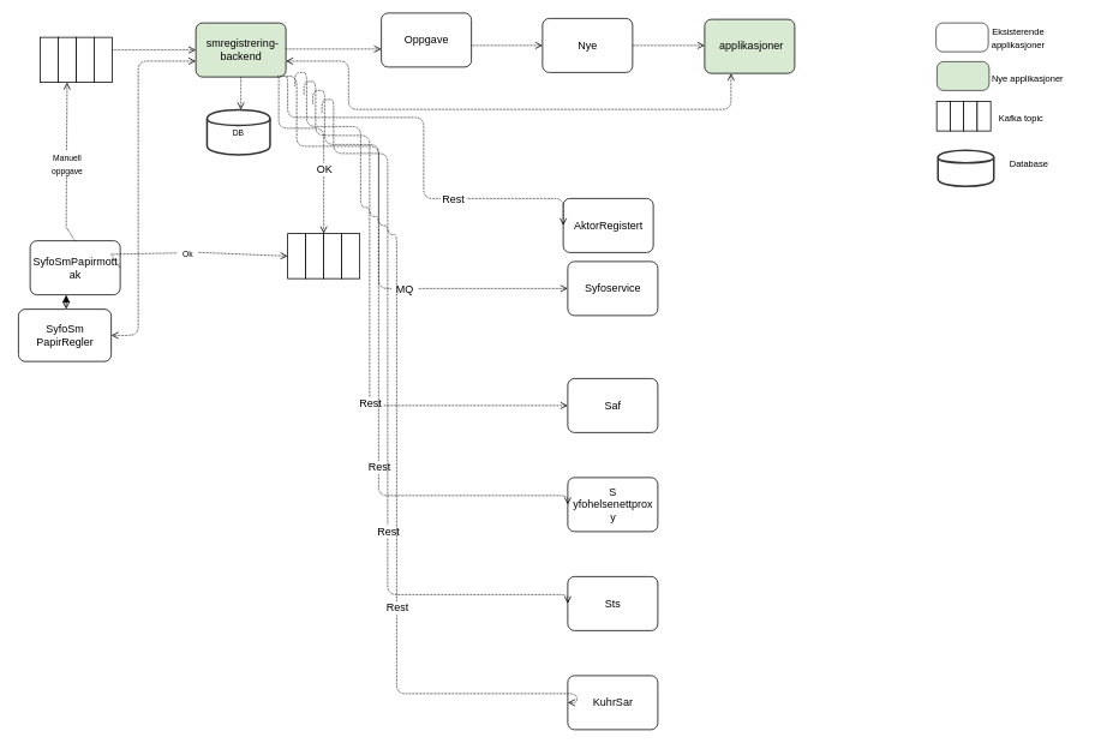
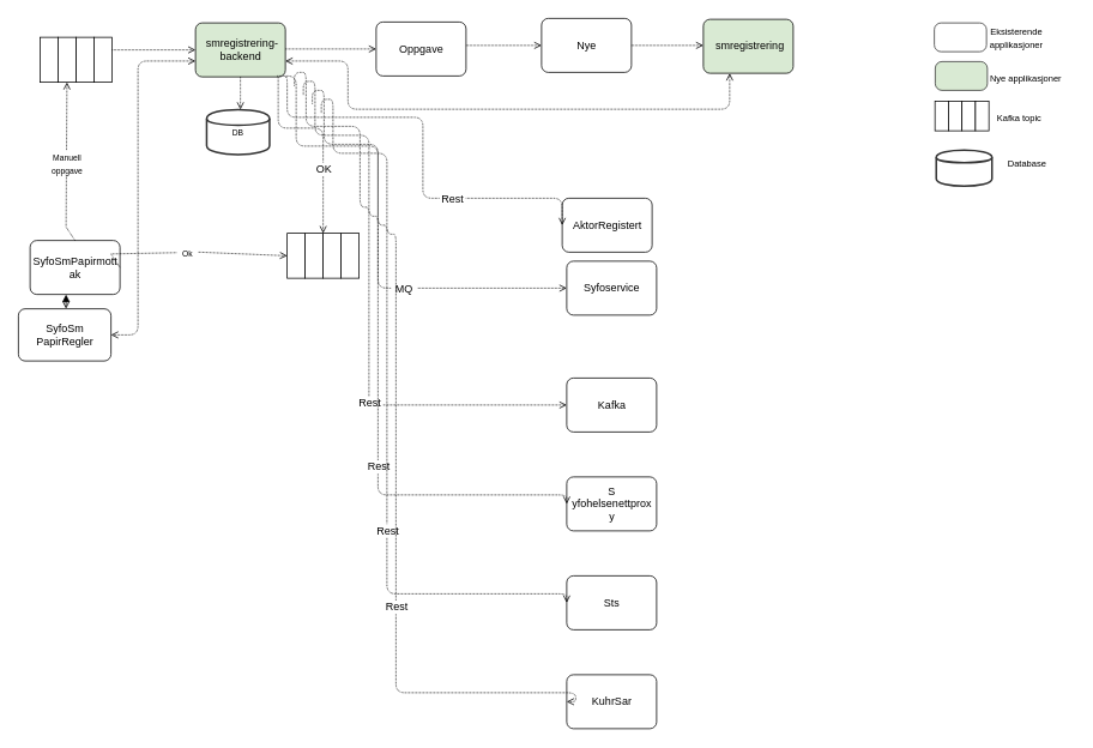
- <mxCell id="42" value="&lt;div style='width: 93.667px;height:auto;word-break: break-word;'&gt;&lt;div align=&quot;center&quot;&gt;&lt;span style=&quot;font-size:12px;font-family:Arial; line-height: normal;&quot;&gt;Oppgave&lt;span style=&quot;text-decoration:none; line-height: normal;&quot;&gt;&lt;br /&gt;&lt;/span&gt;&lt;/span&gt;&lt;/div&gt;&lt;/div&gt;" style="shape=ext;rounded=1;arcSize=15;absoluteArcSize=1;shadow=0;strokeWidth=1;fillColor=#ffffff;strokeColor=#000000;opacity=100.0;html=1;nl2Br=0;verticalAlign=middle;align=center;spacingLeft=1.667;spacingRight=0;whiteSpace=wrap;gliffyId=1329;" parent="1" vertex="1"><mxGeometry x="423" y="14" width="100" height="60" as="geometry" /></mxCell>
+ <mxCell id="42" value="&lt;div style='width: 93.667px;height:auto;word-break: break-word;'&gt;&lt;div align=&quot;center&quot;&gt;&lt;span style=&quot;font-size:12px;font-family:Arial; line-height: normal;&quot;&gt;Oppgave&lt;span style=&quot;text-decoration:none; line-height: normal;&quot;&gt;&lt;br /&gt;&lt;/span&gt;&lt;/span&gt;&lt;/div&gt;&lt;/div&gt;" style="shape=ext;rounded=1;arcSize=15;absoluteArcSize=1;shadow=0;strokeWidth=1;fillColor=#ffffff;strokeColor=#000000;opacity=100.0;html=1;nl2Br=0;verticalAlign=middle;align=center;spacingLeft=1.667;spacingRight=0;whiteSpace=wrap;gliffyId=1329;" parent="1" vertex="1"><mxGeometry x="418" y="24" width="100" height="60" as="geometry" /></mxCell>
- <mxCell id="38" value="&lt;div style='width: 93.667px;height:auto;word-break: break-word;'&gt;&lt;div align=&quot;center&quot;&gt;&lt;span style=&quot;text-decoration:none; line-height: normal;&quot;&gt;&amp;nbsp;&lt;/span&gt;&lt;span style=&quot; line-height: normal;&quot;&gt;applikasjoner&lt;/span&gt;&lt;/div&gt;&lt;/div&gt;" style="shape=ext;rounded=1;arcSize=15;absoluteArcSize=1;shadow=0;strokeWidth=1;fillColor=#d9ead3;strokeColor=#000000;opacity=100.0;html=1;nl2Br=0;verticalAlign=middle;align=center;spacingLeft=1.667;spacingRight=0;whiteSpace=wrap;gliffyId=1324;" parent="1" vertex="1"><mxGeometry x="782" y="21" width="100" height="60" as="geometry" /></mxCell>
+ <mxCell id="38" value="&lt;div style='width: 93.667px;height:auto;word-break: break-word;'&gt;&lt;div align=&quot;center&quot;&gt;&lt;span style=&quot;text-decoration:none; line-height: normal;&quot;&gt;&amp;nbsp;&lt;/span&gt;&lt;span style=&quot; line-height: normal;&quot;&gt;smregistrering&lt;/span&gt;&lt;/div&gt;&lt;/div&gt;" style="shape=ext;rounded=1;arcSize=15;absoluteArcSize=1;shadow=0;strokeWidth=1;fillColor=#d9ead3;strokeColor=#000000;opacity=100.0;html=1;nl2Br=0;verticalAlign=middle;align=center;spacingLeft=1.667;spacingRight=0;whiteSpace=wrap;gliffyId=1324;" parent="1" vertex="1"><mxGeometry x="782" y="21" width="100" height="60" as="geometry" /></mxCell>
- <mxCell id="53" value="&lt;div style=&quot;width: 93.667px ; height: auto ; word-break: break-word&quot;&gt;&lt;div align=&quot;center&quot;&gt;&lt;span style=&quot;font-size: 12px ; font-family: &amp;#34;arial&amp;#34; ; line-height: normal&quot;&gt;Saf&lt;span style=&quot;text-decoration: none ; line-height: normal&quot;&gt;&lt;br&gt;&lt;/span&gt;&lt;/span&gt;&lt;/div&gt;&lt;/div&gt;" style="shape=ext;rounded=1;arcSize=15;absoluteArcSize=1;shadow=0;strokeWidth=1;fillColor=#ffffff;strokeColor=#000000;opacity=100.0;html=1;nl2Br=0;verticalAlign=middle;align=center;spacingLeft=1.667;spacingRight=0;whiteSpace=wrap;gliffyId=1329;" vertex="1" parent="1"><mxGeometry x="630" y="420" width="100" height="60" as="geometry" /></mxCell>
+ <mxCell id="53" value="&lt;div style=&quot;width: 93.667px ; height: auto ; word-break: break-word&quot;&gt;&lt;div align=&quot;center&quot;&gt;&lt;span style=&quot;font-size: 12px ; font-family: &amp;#34;arial&amp;#34; ; line-height: normal&quot;&gt;Kafka&lt;span style=&quot;text-decoration: none ; line-height: normal&quot;&gt;&lt;br&gt;&lt;/span&gt;&lt;/span&gt;&lt;/div&gt;&lt;/div&gt;" style="shape=ext;rounded=1;arcSize=15;absoluteArcSize=1;shadow=0;strokeWidth=1;fillColor=#ffffff;strokeColor=#000000;opacity=100.0;html=1;nl2Br=0;verticalAlign=middle;align=center;spacingLeft=1.667;spacingRight=0;whiteSpace=wrap;gliffyId=1329;" vertex="1" parent="1"><mxGeometry x="630" y="420" width="100" height="60" as="geometry" /></mxCell>
